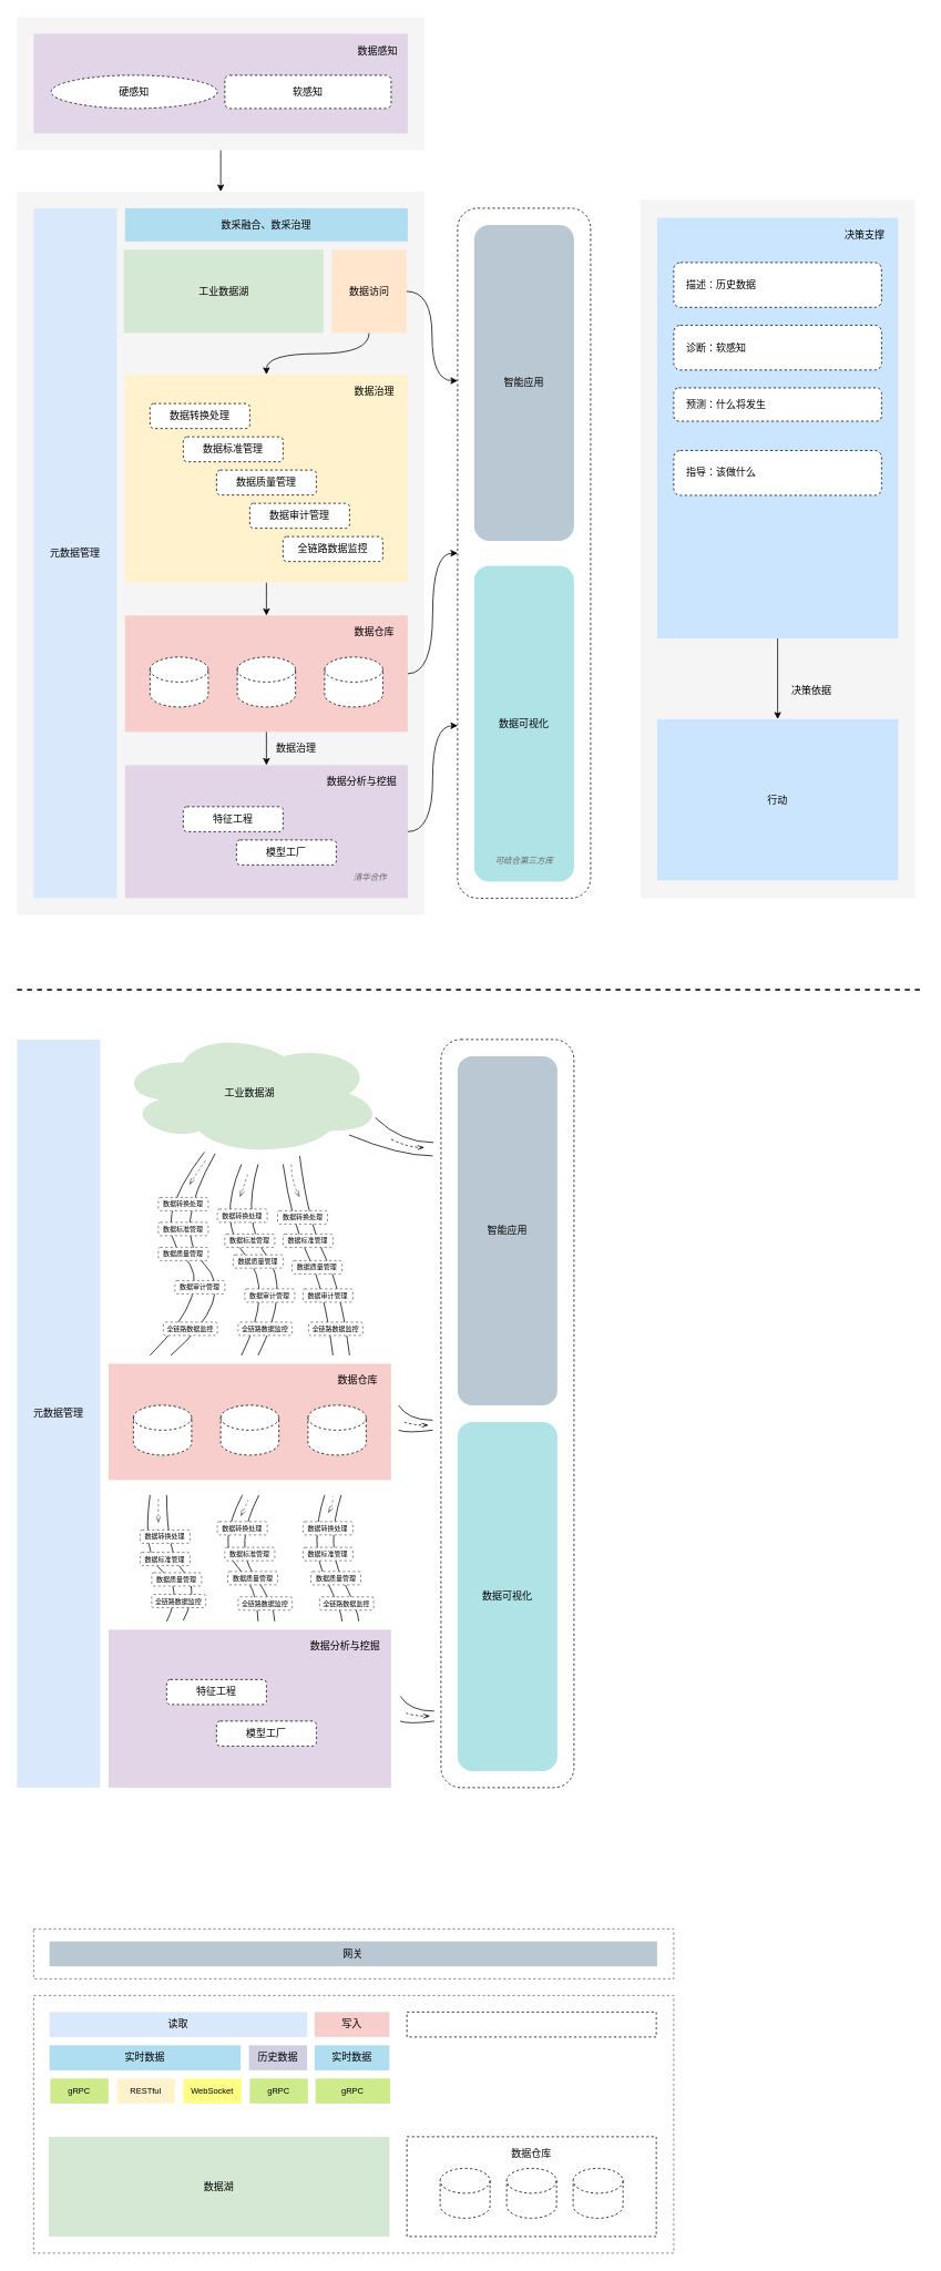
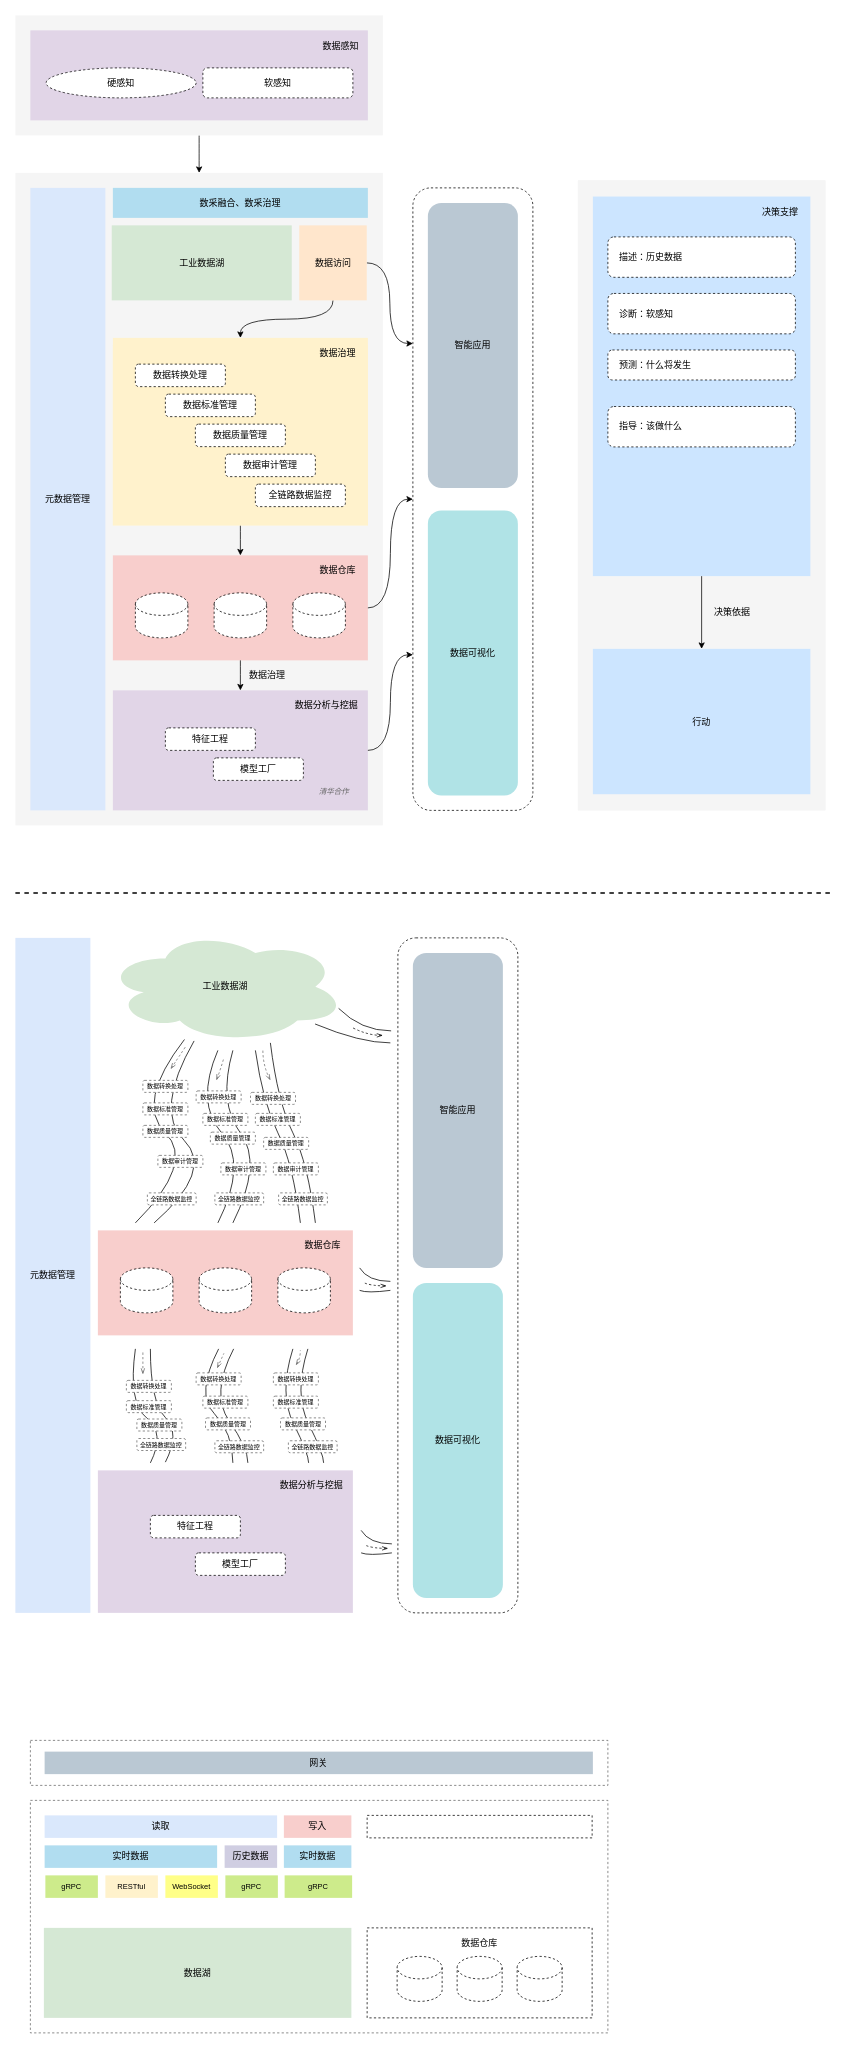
- <mxCell id="121" value="&lt;div&gt;决策依据&lt;/div&gt;" style="text;html=1;strokeColor=none;fillColor=none;align=left;verticalAlign=middle;whiteSpace=wrap;rounded=0;dashed=1;fontSize=12;" parent="111" vertex="1"><mxGeometry x="180" y="575" width="100" height="32.308" as="geometry" /></mxCell>
+ <mxCell id="121" value="&lt;div&gt;决策依据&lt;/div&gt;" style="text;html=1;strokeColor=none;fillColor=none;align=left;verticalAlign=middle;whiteSpace=wrap;rounded=0;dashed=1;fontSize=12;" parent="111" vertex="1"><mxGeometry x="180" y="560" width="100" height="32.308" as="geometry" /></mxCell>
- <mxCell id="106" value="可结合第三方库" style="rounded=1;whiteSpace=wrap;html=1;shadow=0;opacity=70;dashed=1;strokeColor=none;fillColor=none;fontSize=10;fontStyle=2;fontColor=#666666;" parent="1" vertex="1"><mxGeometry x="587.5" y="1020" width="85" height="30" as="geometry" /></mxCell>
